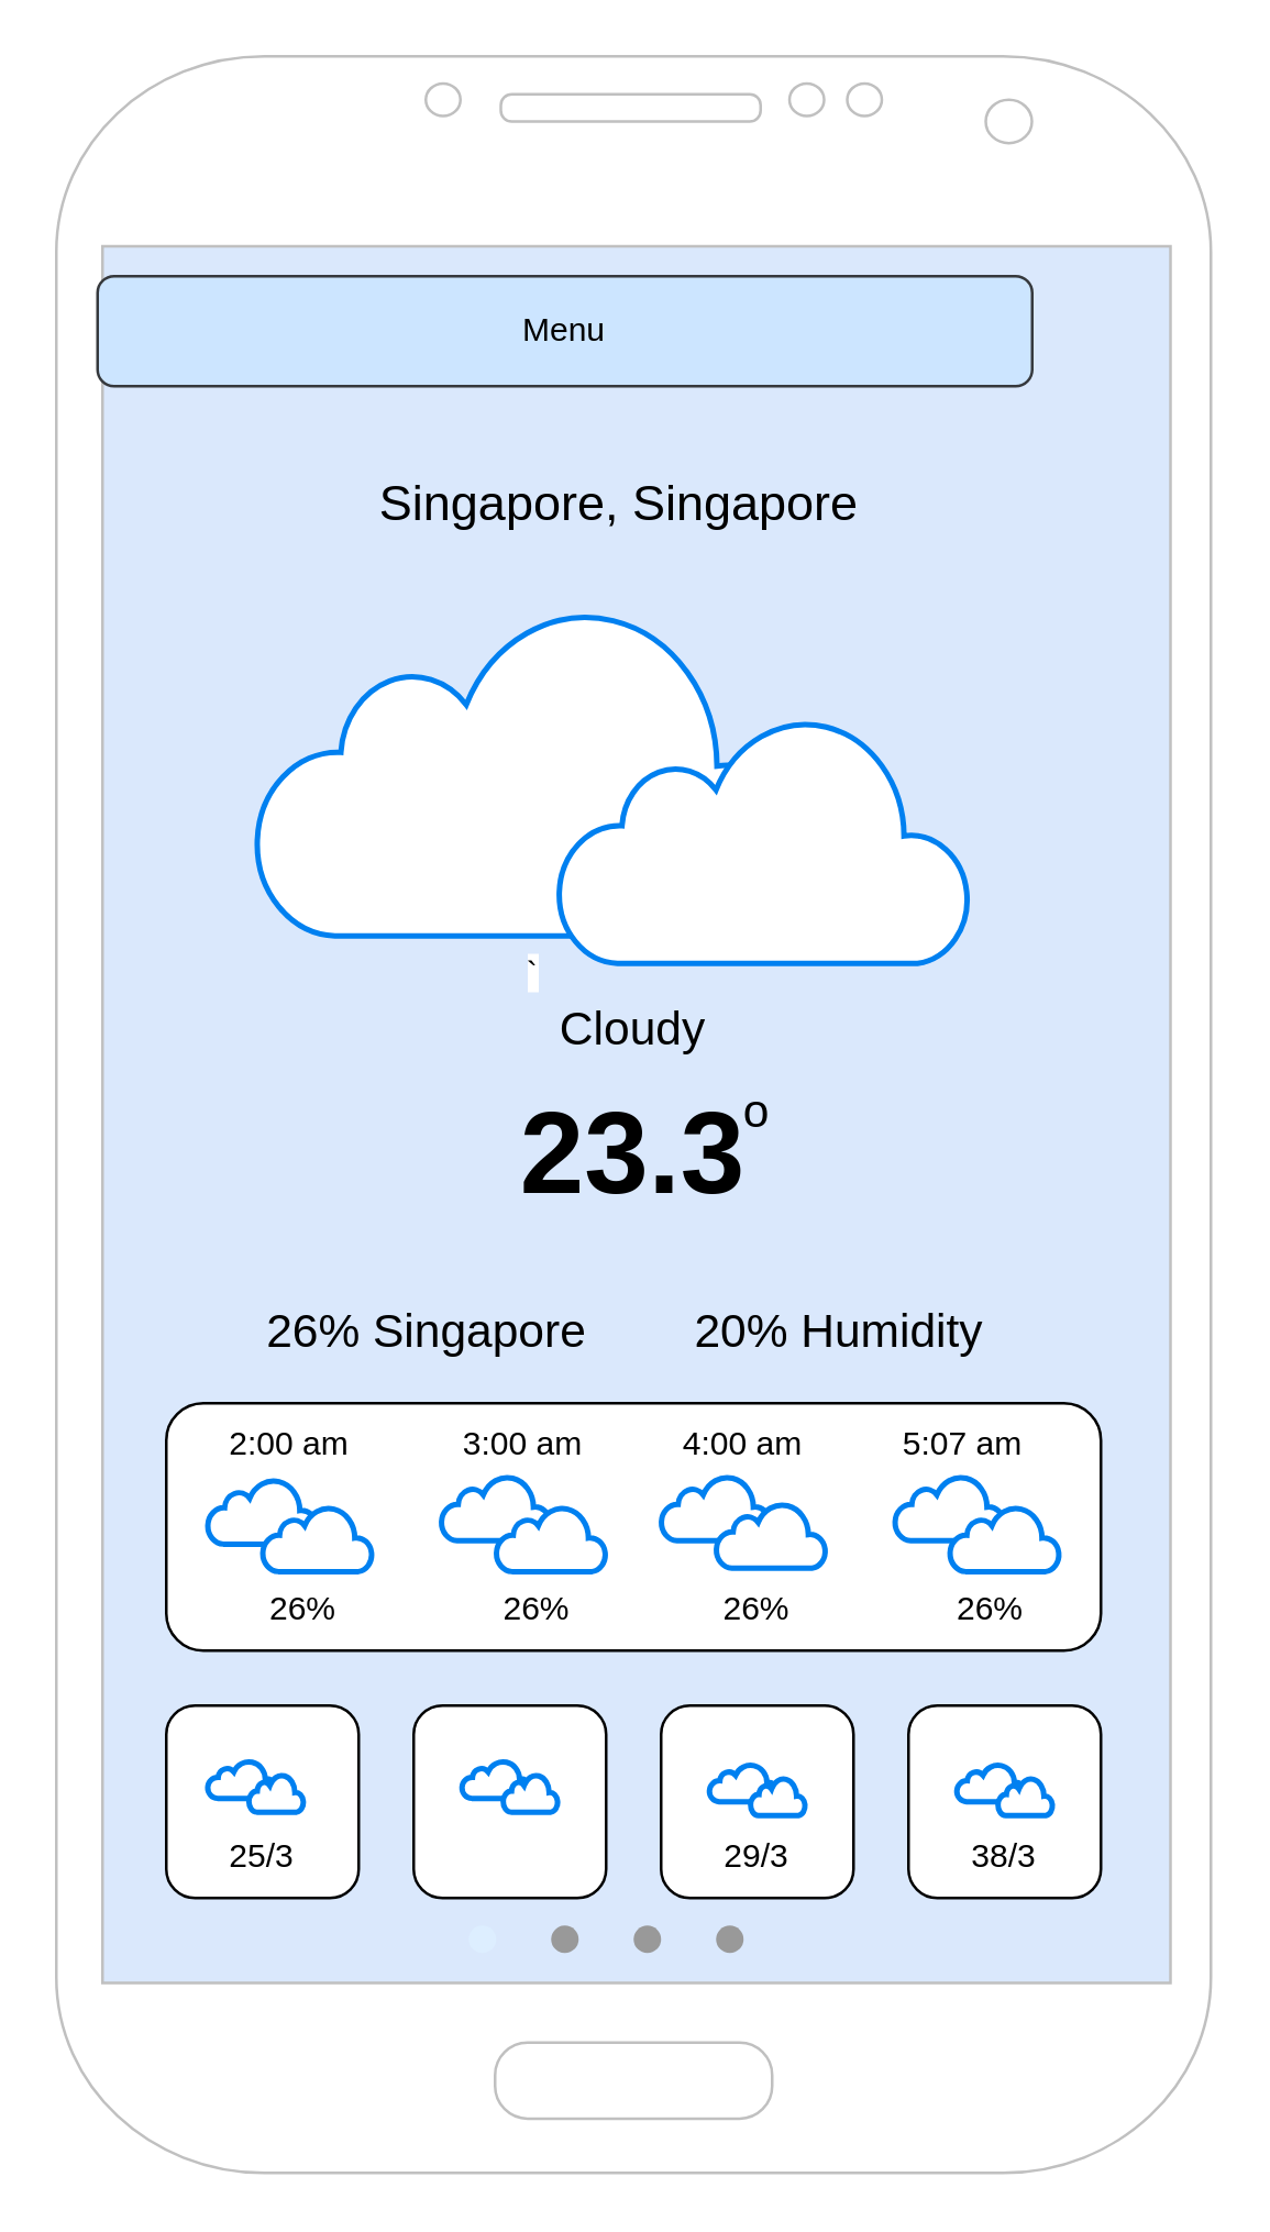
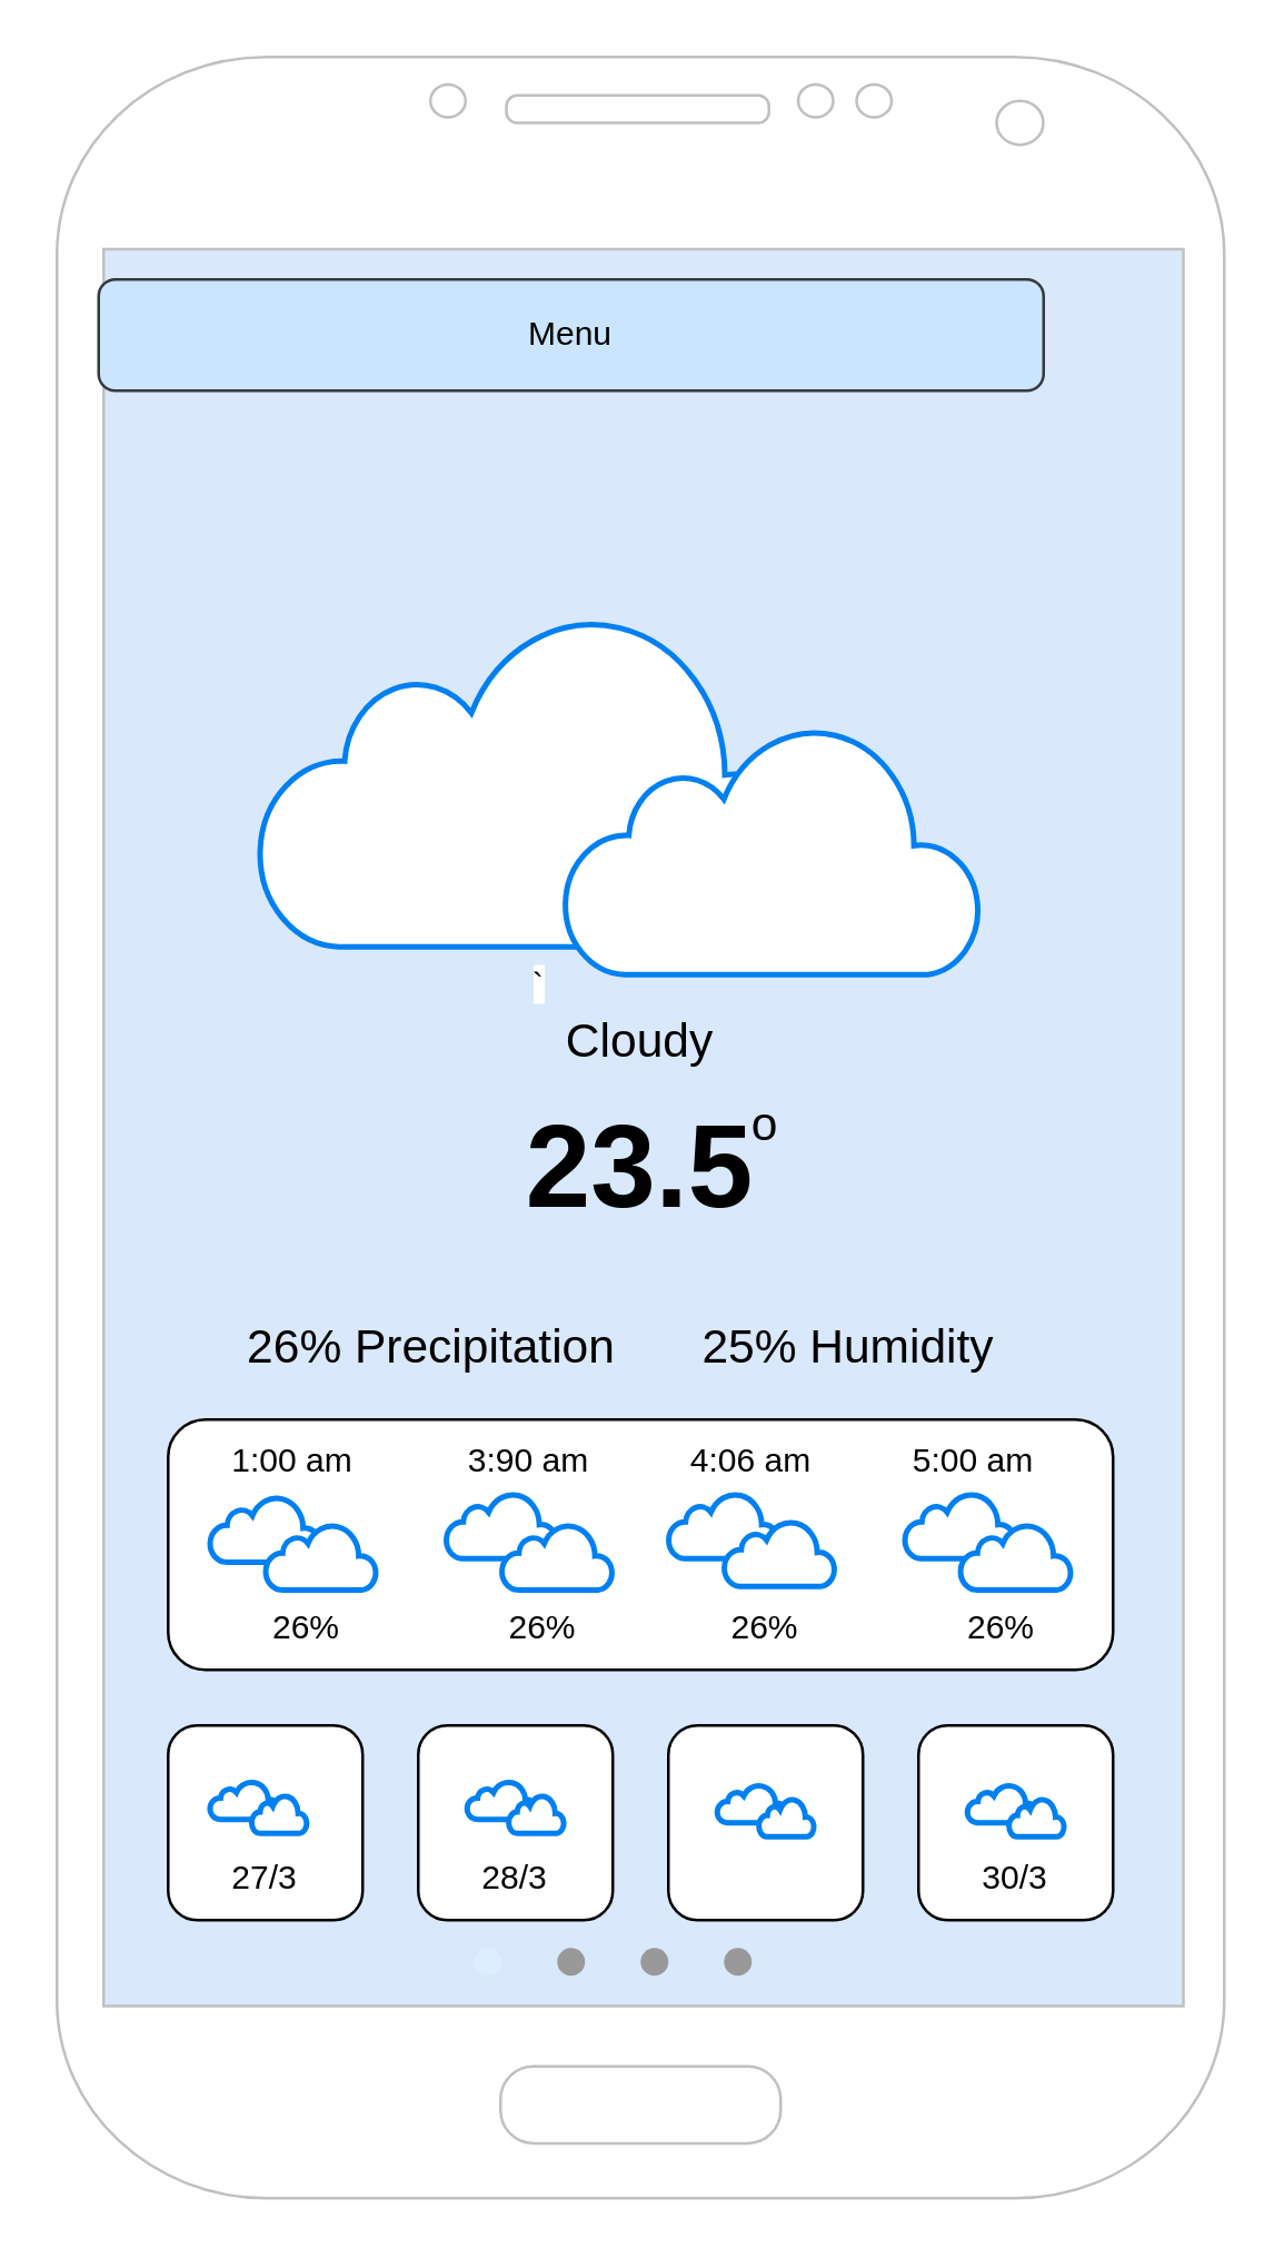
- <mxCell id="12" value="&lt;font style=&quot;font-size: 18px;&quot;&gt;Singapore, Singapore&lt;br&gt;&lt;/font&gt;" style="rounded=1;whiteSpace=wrap;html=1;fillColor=none;strokeColor=none;" parent="1" vertex="1"><mxGeometry x="110" y="148" width="230" height="70" as="geometry" /></mxCell>
- <mxCell id="21" value="&lt;font style=&quot;font-size: 42px;&quot;&gt;23.3&lt;/font&gt;" style="rounded=1;whiteSpace=wrap;html=1;fillColor=none;strokeColor=none;fontSize=42;fontStyle=1;shadow=0;" parent="1" vertex="1"><mxGeometry x="170" y="370" width="120" height="100" as="geometry" /></mxCell>
+ <mxCell id="21" value="&lt;font style=&quot;font-size: 42px;&quot;&gt;23.5&lt;/font&gt;" style="rounded=1;whiteSpace=wrap;html=1;fillColor=none;strokeColor=none;fontSize=42;fontStyle=1;shadow=0;" parent="1" vertex="1"><mxGeometry x="170" y="370" width="120" height="100" as="geometry" /></mxCell>
- <mxCell id="9" value="26% Singapore" style="rounded=1;whiteSpace=wrap;html=1;fillColor=none;strokeColor=none;fontSize=17;" parent="1" vertex="1"><mxGeometry x="65" y="470" width="180" height="30" as="geometry" /></mxCell>
+ <mxCell id="9" value="26% Precipitation" style="rounded=1;whiteSpace=wrap;html=1;fillColor=none;strokeColor=none;fontSize=17;" parent="1" vertex="1"><mxGeometry x="65" y="470" width="180" height="30" as="geometry" /></mxCell>
- <mxCell id="39" value="20% Humidity" style="rounded=1;whiteSpace=wrap;html=1;fillColor=none;strokeColor=none;fontSize=17;" parent="1" vertex="1"><mxGeometry x="215" y="470" width="180" height="30" as="geometry" /></mxCell>
+ <mxCell id="39" value="25% Humidity" style="rounded=1;whiteSpace=wrap;html=1;fillColor=none;strokeColor=none;fontSize=17;" parent="1" vertex="1"><mxGeometry x="215" y="470" width="180" height="30" as="geometry" /></mxCell>
- <mxCell id="34" value="2:00 am" style="rounded=1;whiteSpace=wrap;html=1;fillColor=none;strokeColor=none;" parent="1" vertex="1"><mxGeometry x="80" y="510" width="50" height="30" as="geometry" /></mxCell>
+ <mxCell id="34" value="1:00 am" style="rounded=1;whiteSpace=wrap;html=1;fillColor=none;strokeColor=none;" parent="1" vertex="1"><mxGeometry x="80" y="510" width="50" height="30" as="geometry" /></mxCell>
- <mxCell id="35" value="3:00 am" style="rounded=1;whiteSpace=wrap;html=1;fillColor=none;strokeColor=none;" parent="1" vertex="1"><mxGeometry x="165" y="510" width="50" height="30" as="geometry" /></mxCell>
+ <mxCell id="35" value="3:90 am" style="rounded=1;whiteSpace=wrap;html=1;fillColor=none;strokeColor=none;" parent="1" vertex="1"><mxGeometry x="165" y="510" width="50" height="30" as="geometry" /></mxCell>
- <mxCell id="36" value="4:00 am" style="rounded=1;whiteSpace=wrap;html=1;fillColor=none;strokeColor=none;" parent="1" vertex="1"><mxGeometry x="245" y="510" width="50" height="30" as="geometry" /></mxCell>
+ <mxCell id="36" value="4:06 am" style="rounded=1;whiteSpace=wrap;html=1;fillColor=none;strokeColor=none;" parent="1" vertex="1"><mxGeometry x="245" y="510" width="50" height="30" as="geometry" /></mxCell>
- <mxCell id="37" value="5:07 am" style="rounded=1;whiteSpace=wrap;html=1;fillColor=none;strokeColor=none;" parent="1" vertex="1"><mxGeometry x="325" y="510" width="50" height="30" as="geometry" /></mxCell>
+ <mxCell id="37" value="5:00 am" style="rounded=1;whiteSpace=wrap;html=1;fillColor=none;strokeColor=none;" parent="1" vertex="1"><mxGeometry x="325" y="510" width="50" height="30" as="geometry" /></mxCell>
- <mxCell id="17" value="25/3" style="rounded=1;whiteSpace=wrap;html=1;fillColor=none;strokeColor=none;" parent="1" vertex="1"><mxGeometry x="70" y="660" width="50" height="30" as="geometry" /></mxCell>
+ <mxCell id="17" value="27/3" style="rounded=1;whiteSpace=wrap;html=1;fillColor=none;strokeColor=none;" parent="1" vertex="1"><mxGeometry x="70" y="660" width="50" height="30" as="geometry" /></mxCell>
+ <mxCell id="18" value="28/3" style="rounded=1;whiteSpace=wrap;html=1;fillColor=none;strokeColor=none;" parent="1" vertex="1"><mxGeometry x="160" y="660" width="50" height="30" as="geometry" /></mxCell>
- <mxCell id="19" value="29/3" style="rounded=1;whiteSpace=wrap;html=1;fillColor=none;strokeColor=none;" parent="1" vertex="1"><mxGeometry x="250" y="660" width="50" height="30" as="geometry" /></mxCell>
- <mxCell id="20" value="38/3" style="rounded=1;whiteSpace=wrap;html=1;fillColor=none;strokeColor=none;" parent="1" vertex="1"><mxGeometry x="340" y="660" width="50" height="30" as="geometry" /></mxCell>
+ <mxCell id="20" value="30/3" style="rounded=1;whiteSpace=wrap;html=1;fillColor=none;strokeColor=none;" parent="1" vertex="1"><mxGeometry x="340" y="660" width="50" height="30" as="geometry" /></mxCell>
